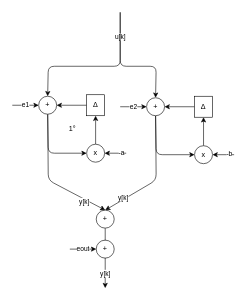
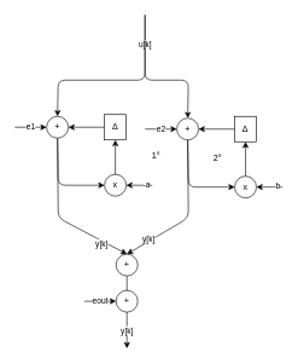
- <mxCell id="12" value="1°" style="text;html=1;align=center;verticalAlign=middle;resizable=0;points=[];autosize=1;strokeColor=none;fillColor=none;" vertex="1" parent="1"><mxGeometry x="105" y="200" width="30" height="30" as="geometry" /></mxCell>
+ <mxCell id="12" value="1°" style="text;html=1;align=center;verticalAlign=middle;resizable=0;points=[];autosize=1;strokeColor=none;fillColor=none;" vertex="1" parent="1"><mxGeometry x="200" y="200" width="30" height="30" as="geometry" /></mxCell>
+ <mxCell id="30" value="2°" style="text;html=1;align=center;verticalAlign=middle;resizable=0;points=[];autosize=1;strokeColor=none;fillColor=none;" vertex="1" parent="1"><mxGeometry x="285" y="202.5" width="30" height="30" as="geometry" /></mxCell>
